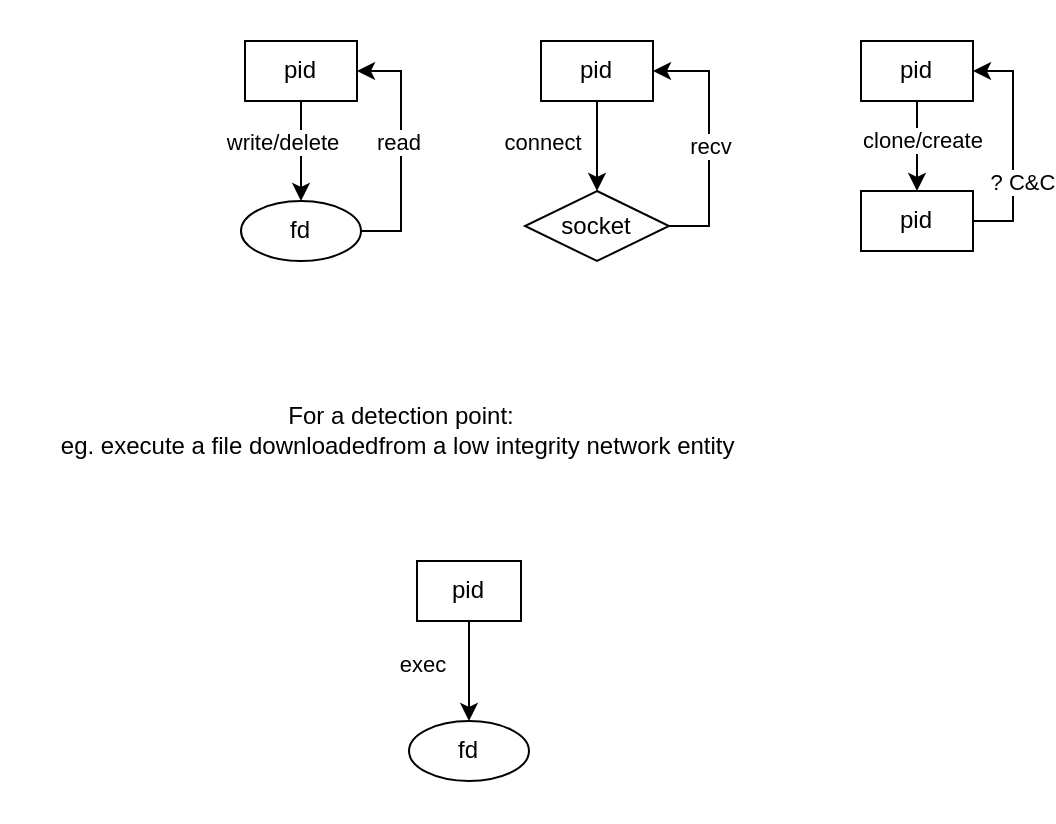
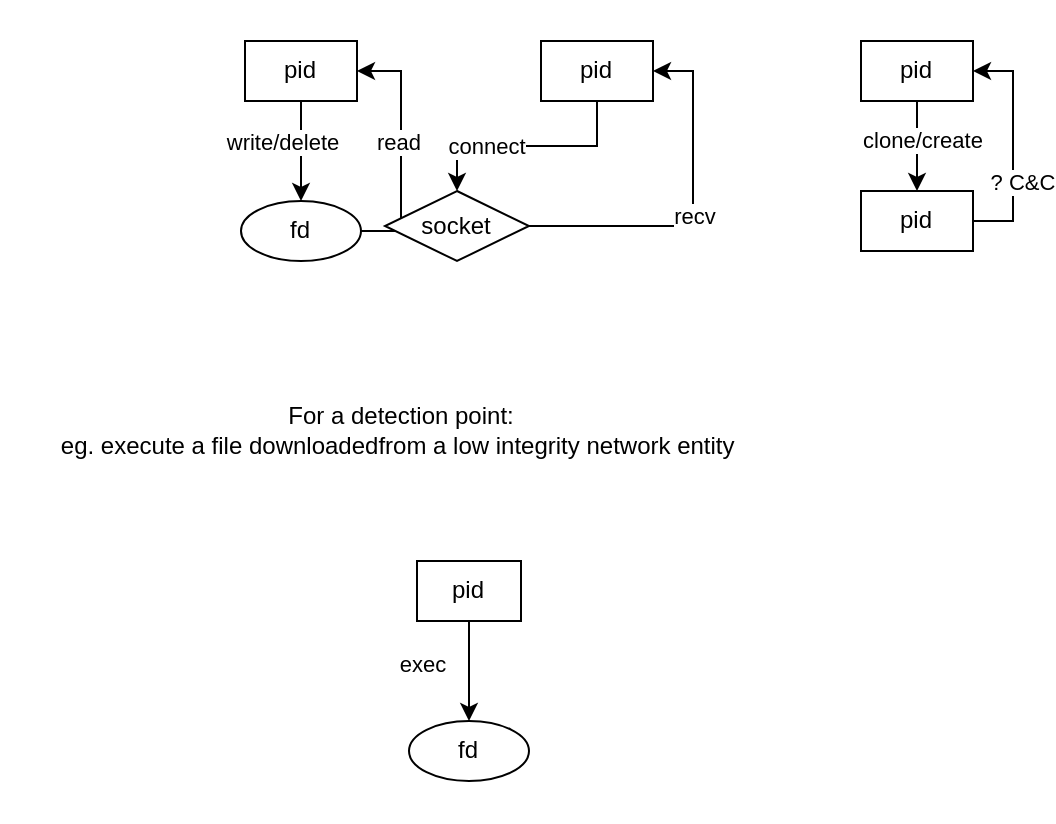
- <mxCell id="16" value="socket" style="rhombus;whiteSpace=wrap;html=1;" vertex="1" parent="1"><mxGeometry x="262" y="95" width="72" height="35" as="geometry" /></mxCell>
+ <mxCell id="16" value="socket" style="rhombus;whiteSpace=wrap;html=1;" vertex="1" parent="1"><mxGeometry x="192" y="95" width="72" height="35" as="geometry" /></mxCell>
